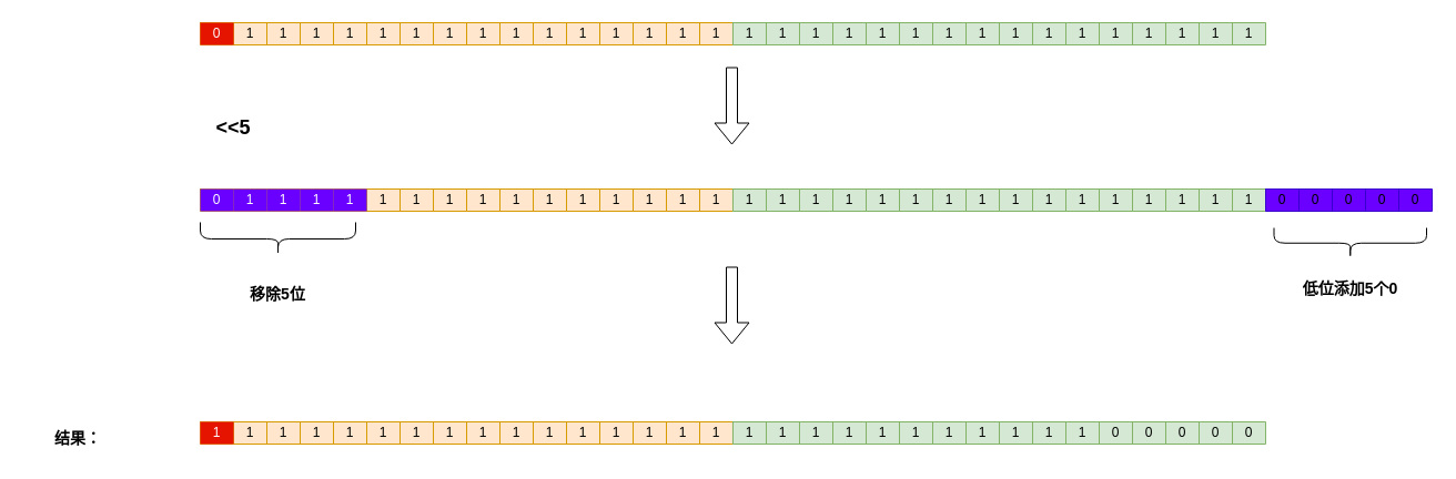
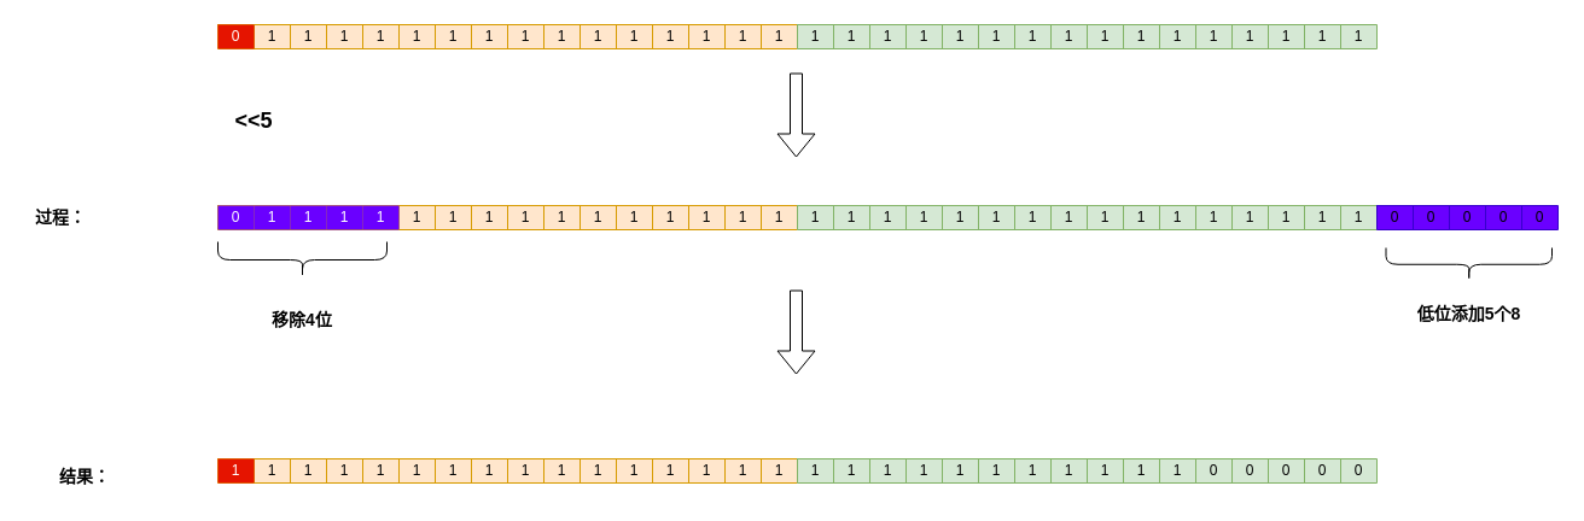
- <mxCell id="75" value="&lt;font style=&quot;font-size: 18px&quot;&gt;&lt;b&gt;&amp;lt;&amp;lt;5&lt;/b&gt;&lt;/font&gt;" style="text;html=1;strokeColor=none;fillColor=none;align=center;verticalAlign=middle;whiteSpace=wrap;rounded=0;" vertex="1" parent="1"><mxGeometry x="120" y="90" width="180" height="50" as="geometry" /></mxCell>
+ <mxCell id="75" value="&lt;font style=&quot;font-size: 18px&quot;&gt;&lt;b&gt;&amp;lt;&amp;lt;5&lt;/b&gt;&lt;/font&gt;" style="text;html=1;strokeColor=none;fillColor=none;align=center;verticalAlign=middle;whiteSpace=wrap;rounded=0;" vertex="1" parent="1"><mxGeometry x="120" y="75" width="180" height="50" as="geometry" /></mxCell>
+ <mxCell id="125" value="&lt;font style=&quot;font-size: 14px&quot;&gt;&lt;b&gt;过程：&lt;/b&gt;&lt;/font&gt;" style="text;html=1;strokeColor=none;fillColor=none;align=center;verticalAlign=middle;whiteSpace=wrap;rounded=0;" vertex="1" parent="1"><mxGeometry x="20" y="170" width="60" height="20" as="geometry" /></mxCell>
- <mxCell id="86" value="&lt;font style=&quot;font-size: 14px&quot;&gt;&lt;b&gt;低位添加5个0&lt;/b&gt;&lt;/font&gt;" style="text;html=1;strokeColor=none;fillColor=none;align=center;verticalAlign=middle;whiteSpace=wrap;rounded=0;" vertex="1" parent="1"><mxGeometry x="1158.75" y="250" width="115" height="20" as="geometry" /></mxCell>
+ <mxCell id="86" value="&lt;font style=&quot;font-size: 14px&quot;&gt;&lt;b&gt;低位添加5个8&lt;/b&gt;&lt;/font&gt;" style="text;html=1;strokeColor=none;fillColor=none;align=center;verticalAlign=middle;whiteSpace=wrap;rounded=0;" vertex="1" parent="1"><mxGeometry x="1158.75" y="250" width="115" height="20" as="geometry" /></mxCell>
- <mxCell id="77" value="&lt;b&gt;&lt;font style=&quot;font-size: 14px&quot;&gt;移除5位&lt;/font&gt;&lt;/b&gt;" style="text;html=1;strokeColor=none;fillColor=none;align=center;verticalAlign=middle;whiteSpace=wrap;rounded=0;" vertex="1" parent="1"><mxGeometry x="210" y="250" width="80" height="30" as="geometry" /></mxCell>
+ <mxCell id="77" value="&lt;b&gt;&lt;font style=&quot;font-size: 14px&quot;&gt;移除4位&lt;/font&gt;&lt;/b&gt;" style="text;html=1;strokeColor=none;fillColor=none;align=center;verticalAlign=middle;whiteSpace=wrap;rounded=0;" vertex="1" parent="1"><mxGeometry x="210" y="250" width="80" height="30" as="geometry" /></mxCell>
